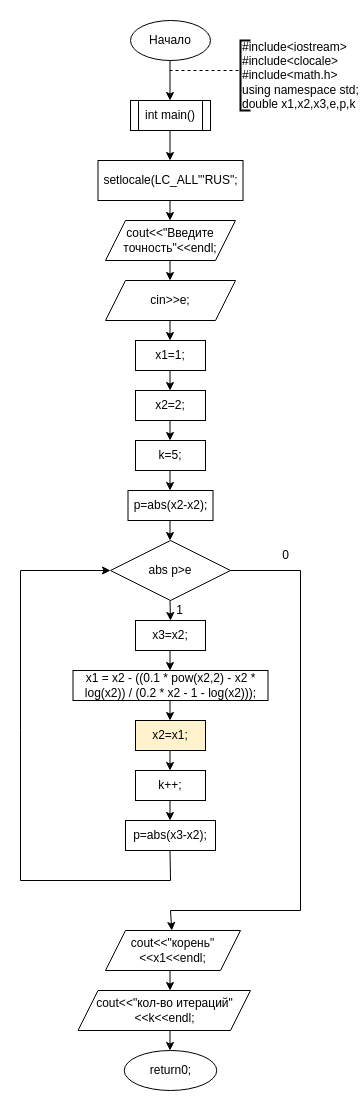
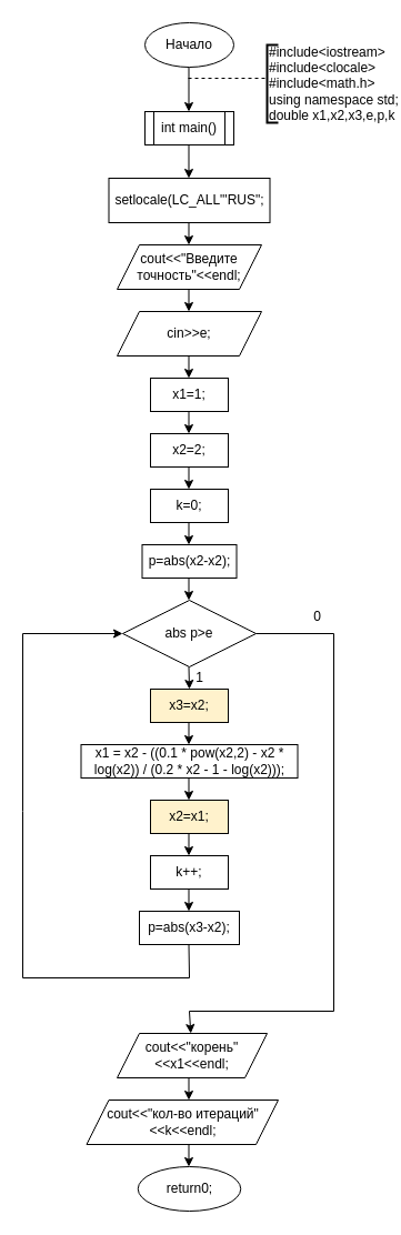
- <mxCell id="16" value="k=5;" style="rounded=0;whiteSpace=wrap;html=1;" vertex="1" parent="1"><mxGeometry x="135" y="440" width="70" height="30" as="geometry" /></mxCell>
+ <mxCell id="16" value="k=0;" style="rounded=0;whiteSpace=wrap;html=1;" vertex="1" parent="1"><mxGeometry x="135" y="440" width="70" height="30" as="geometry" /></mxCell>
- <mxCell id="25" value="x3=x2;" style="rounded=0;whiteSpace=wrap;html=1;" vertex="1" parent="1"><mxGeometry x="135" y="620" width="70" height="30" as="geometry" /></mxCell>
+ <mxCell id="25" value="x3=x2;" style="rounded=0;whiteSpace=wrap;html=1;fillColor=#fff2cc;" vertex="1" parent="1"><mxGeometry x="135" y="620" width="70" height="30" as="geometry" /></mxCell>
